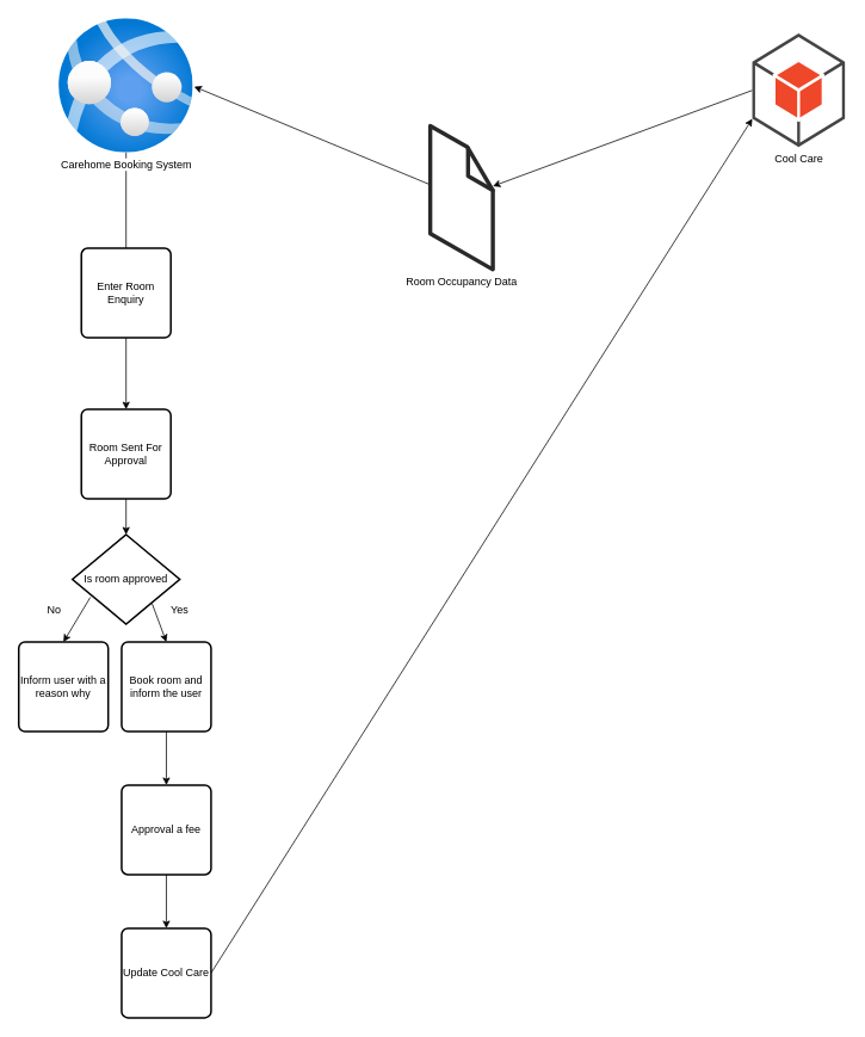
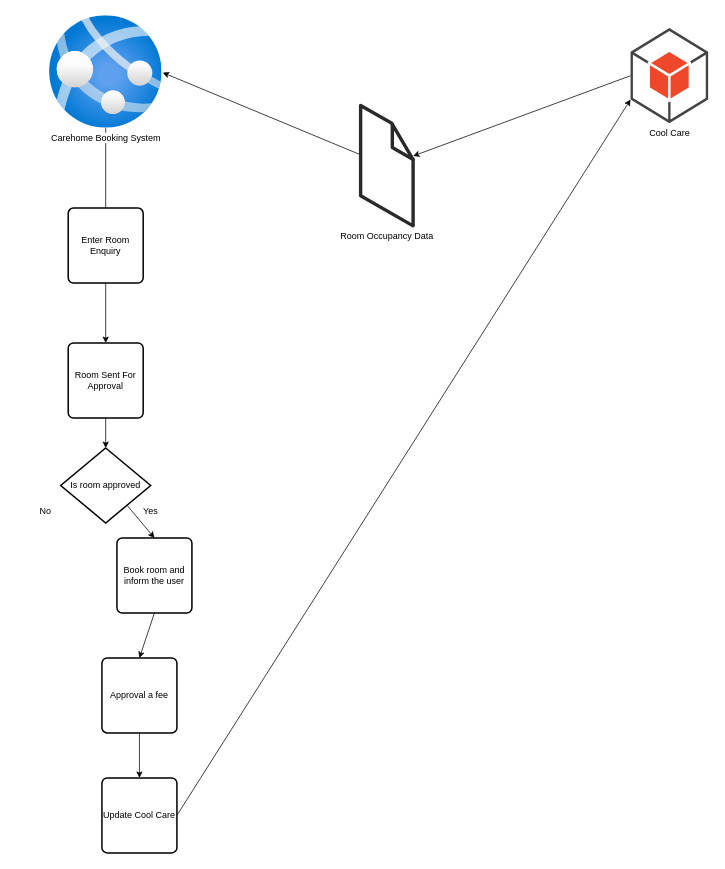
- <mxCell id="13" style="edgeStyle=none;rounded=0;orthogonalLoop=1;jettySize=auto;html=1;exitX=0.167;exitY=0.7;exitDx=0;exitDy=0;exitPerimeter=0;entryX=0.5;entryY=0;entryDx=0;entryDy=0;" edge="1" parent="1" source="14" target="17"><mxGeometry relative="1" as="geometry" /></mxCell>
- <mxCell id="17" value="Inform user with a reason why" style="rounded=1;whiteSpace=wrap;html=1;absoluteArcSize=1;arcSize=14;strokeWidth=2;" vertex="1" parent="1"><mxGeometry x="20" y="717" width="100" height="100" as="geometry" /></mxCell>
- <mxCell id="16" value="Book room and inform the user" style="rounded=1;whiteSpace=wrap;html=1;absoluteArcSize=1;arcSize=14;strokeWidth=2;" vertex="1" parent="1"><mxGeometry x="135" y="717" width="100" height="100" as="geometry" /></mxCell>
+ <mxCell id="16" value="Book room and inform the user" style="rounded=1;whiteSpace=wrap;html=1;absoluteArcSize=1;arcSize=14;strokeWidth=2;" vertex="1" parent="1"><mxGeometry x="155" y="717" width="100" height="100" as="geometry" /></mxCell>
